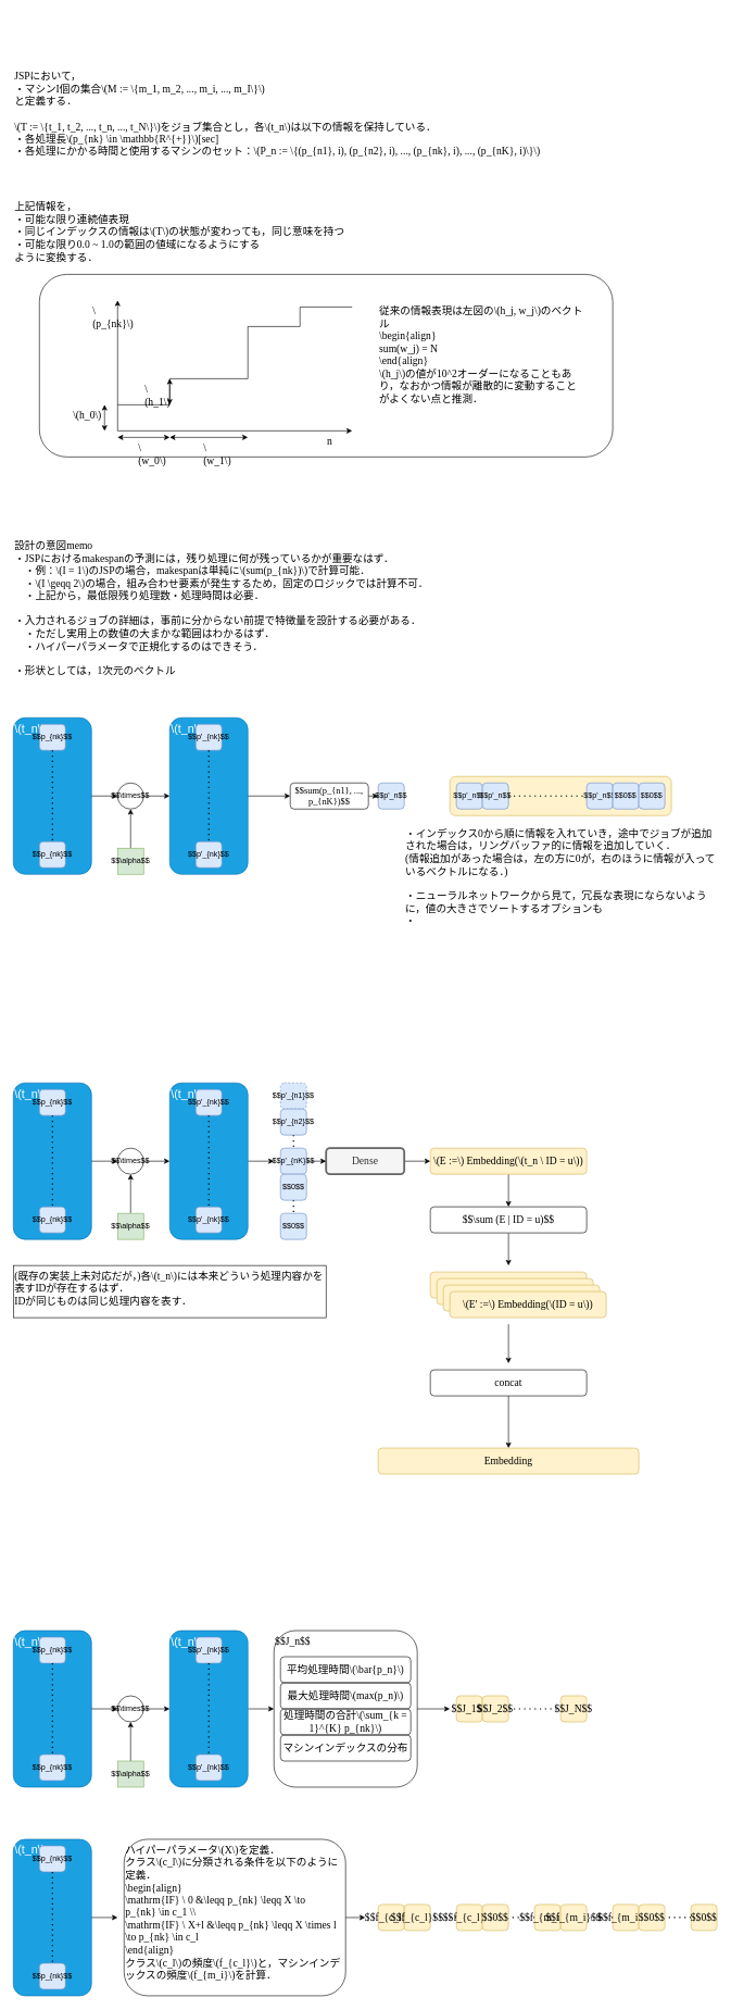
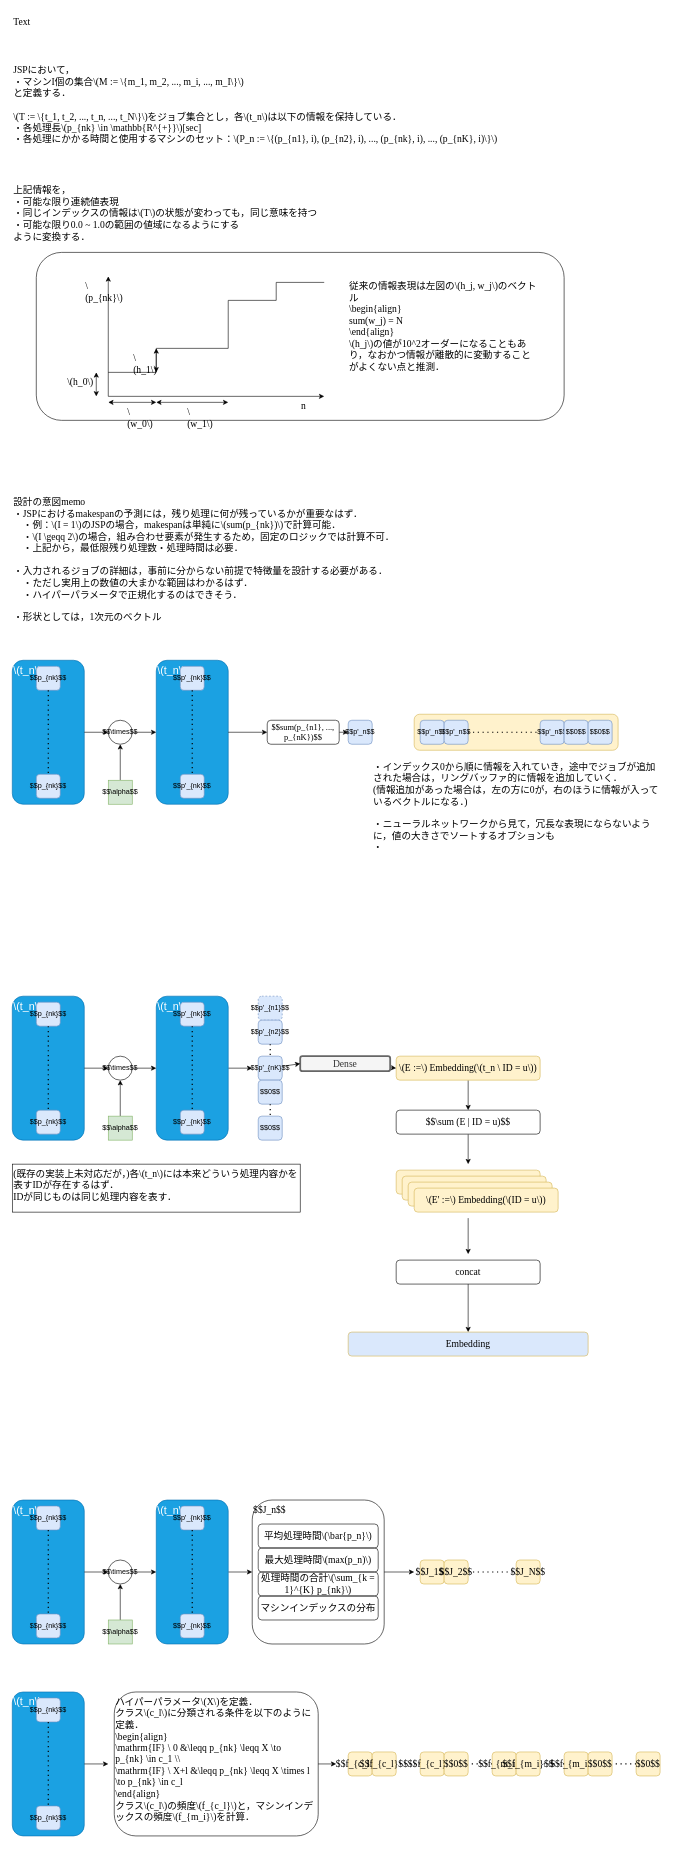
+ <mxCell id="8" value="Text" style="text;align=left;verticalAlign=top;whiteSpace=wrap;rounded=0;fontFamily=Times New Roman;fontSize=16;" vertex="1" parent="1"><mxGeometry x="20" y="20" width="80" height="40" as="geometry" /></mxCell>
- <mxCell id="50" value="Dense" style="rounded=1;whiteSpace=wrap;html=1;align=center;verticalAlign=middle;fontFamily=Times New Roman;fontSize=16;fontColor=#333333;fillColor=#f5f5f5;strokeWidth=3;strokeColor=#666666;" vertex="1" parent="1"><mxGeometry x="500" y="1760" width="120" height="40" as="geometry" /></mxCell>
+ <mxCell id="50" value="Dense" style="rounded=1;whiteSpace=wrap;html=1;align=center;verticalAlign=middle;fontFamily=Times New Roman;fontSize=16;fontColor=#333333;fillColor=#f5f5f5;strokeWidth=3;strokeColor=#666666;" vertex="1" parent="1"><mxGeometry x="500" y="1760" width="150" height="25" as="geometry" /></mxCell>
- <mxCell id="86" value="Embedding" style="rounded=1;whiteSpace=wrap;html=1;align=center;verticalAlign=middle;fontFamily=Times New Roman;fontSize=16;fillColor=#fff2cc;strokeColor=#d6b656;" vertex="1" parent="1"><mxGeometry x="580" y="2220" width="400" height="40" as="geometry" /></mxCell>
+ <mxCell id="86" value="Embedding" style="rounded=1;whiteSpace=wrap;html=1;align=center;verticalAlign=middle;fontFamily=Times New Roman;fontSize=16;fillColor=#dae8fc;strokeColor=#d6b656;" vertex="1" parent="1"><mxGeometry x="580" y="2220" width="400" height="40" as="geometry" /></mxCell>
